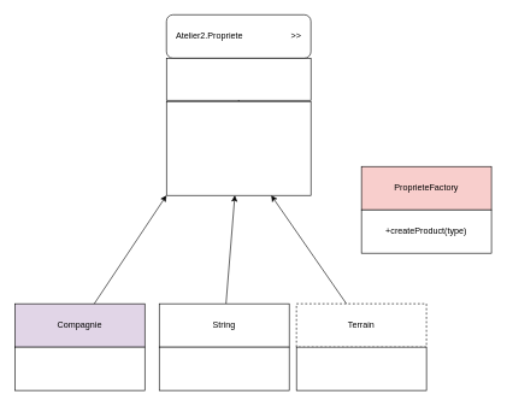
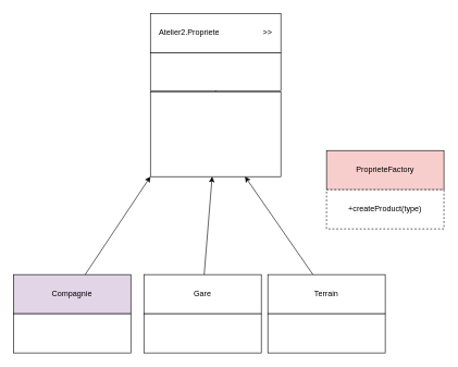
- <mxCell id="6" value="Atelier2.Propriete&amp;nbsp;&lt;font color=&quot;#ffffff&quot;&gt;&amp;lt;&amp;lt; abstract&amp;nbsp;&lt;/font&gt;&amp;gt;&amp;gt;" style="whiteSpace=wrap;html=1;rounded=1;" vertex="1" parent="5"><mxGeometry width="200" height="60" as="geometry" /></mxCell>
+ <mxCell id="6" value="Atelier2.Propriete&amp;nbsp;&lt;font color=&quot;#ffffff&quot;&gt;&amp;lt;&amp;lt; abstract&amp;nbsp;&lt;/font&gt;&amp;gt;&amp;gt;" style="rounded=0;whiteSpace=wrap;html=1;" vertex="1" parent="5"><mxGeometry width="200" height="60" as="geometry" /></mxCell>
- <mxCell id="8" value="&lt;p&gt;&lt;font color=&quot;#ffffff&quot;&gt;&lt;span style=&quot;font-family: -webkit-standard; font-size: medium; text-align: start; caret-color: rgb(0, 0, 0);&quot;&gt;#prix : int&lt;/span&gt;&lt;br&gt;&lt;/font&gt;&lt;/p&gt;&lt;p&gt;&lt;span style=&quot;font-family: var(--monaco-monospace-font);&quot;&gt;&lt;font style=&quot;&quot; color=&quot;#ffffff&quot;&gt;#nom : String&lt;/font&gt;&lt;/span&gt;&lt;/p&gt;" style="rounded=0;whiteSpace=wrap;html=1;" vertex="1" parent="5"><mxGeometry y="60.337" width="200" height="57.967" as="geometry" /></mxCell>
+ <mxCell id="8" value="&lt;p&gt;&lt;font color=&quot;#ffffff&quot;&gt;&lt;span style=&quot;font-family: -webkit-standard; font-size: medium; text-align: start; caret-color: rgb(0, 0, 0);&quot;&gt;#prix : int&lt;/span&gt;&lt;br&gt;&lt;/font&gt;&lt;/p&gt;&lt;p&gt;&lt;span style=&quot;font-family: var(--monaco-monospace-font);&quot;&gt;&lt;font style=&quot;&quot; color=&quot;#ffffff&quot;&gt;#getPrix : String&lt;/font&gt;&lt;/span&gt;&lt;/p&gt;" style="rounded=0;whiteSpace=wrap;html=1;" vertex="1" parent="5"><mxGeometry y="60.337" width="200" height="57.967" as="geometry" /></mxCell>
- <mxCell id="4" value="+createProduct(type)" style="rounded=0;whiteSpace=wrap;html=1;" vertex="1" parent="2"><mxGeometry y="60" width="180" height="60" as="geometry" /></mxCell>
+ <mxCell id="4" value="+createProduct(type)" style="rounded=0;whiteSpace=wrap;html=1;dashed=1;" vertex="1" parent="2"><mxGeometry y="60" width="180" height="60" as="geometry" /></mxCell>
- <mxCell id="12" value="String" style="rounded=0;whiteSpace=wrap;html=1;" vertex="1" parent="11"><mxGeometry width="180" height="60" as="geometry" /></mxCell>
+ <mxCell id="12" value="Gare" style="rounded=0;whiteSpace=wrap;html=1;" vertex="1" parent="11"><mxGeometry width="180" height="60" as="geometry" /></mxCell>
- <mxCell id="15" value="Terrain" style="rounded=0;whiteSpace=wrap;html=1;dashed=1;" vertex="1" parent="14"><mxGeometry width="180" height="60" as="geometry" /></mxCell>
+ <mxCell id="15" value="Terrain" style="rounded=0;whiteSpace=wrap;html=1;" vertex="1" parent="14"><mxGeometry width="180" height="60" as="geometry" /></mxCell>
